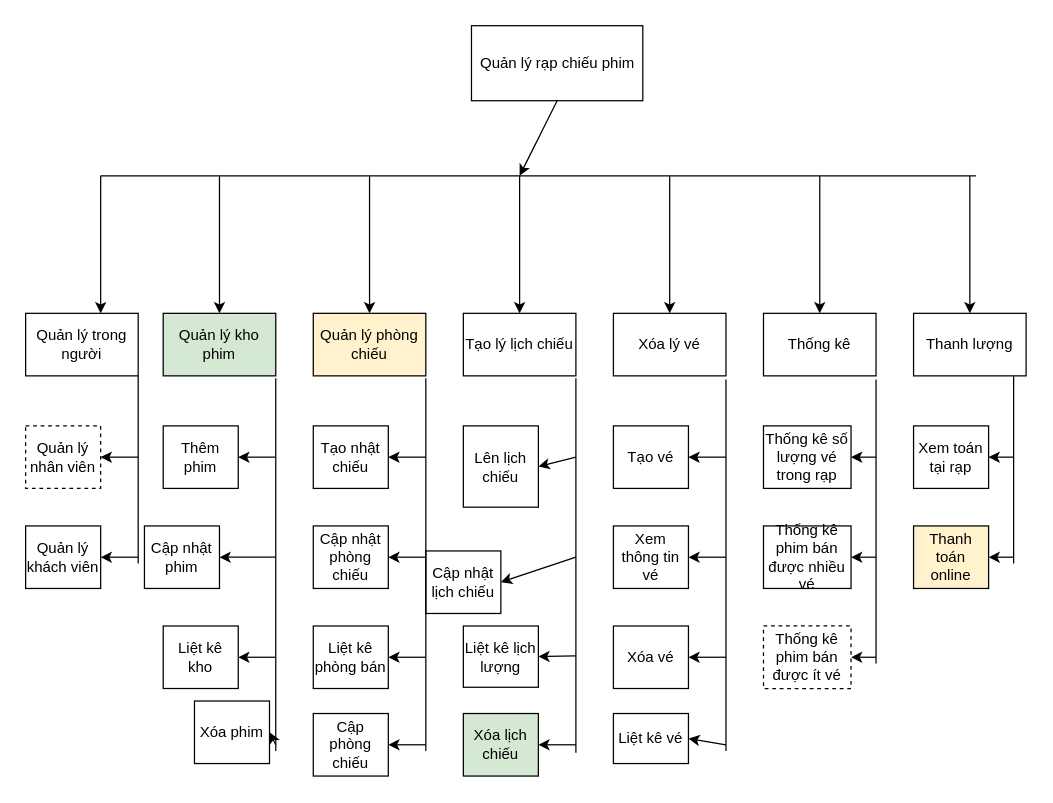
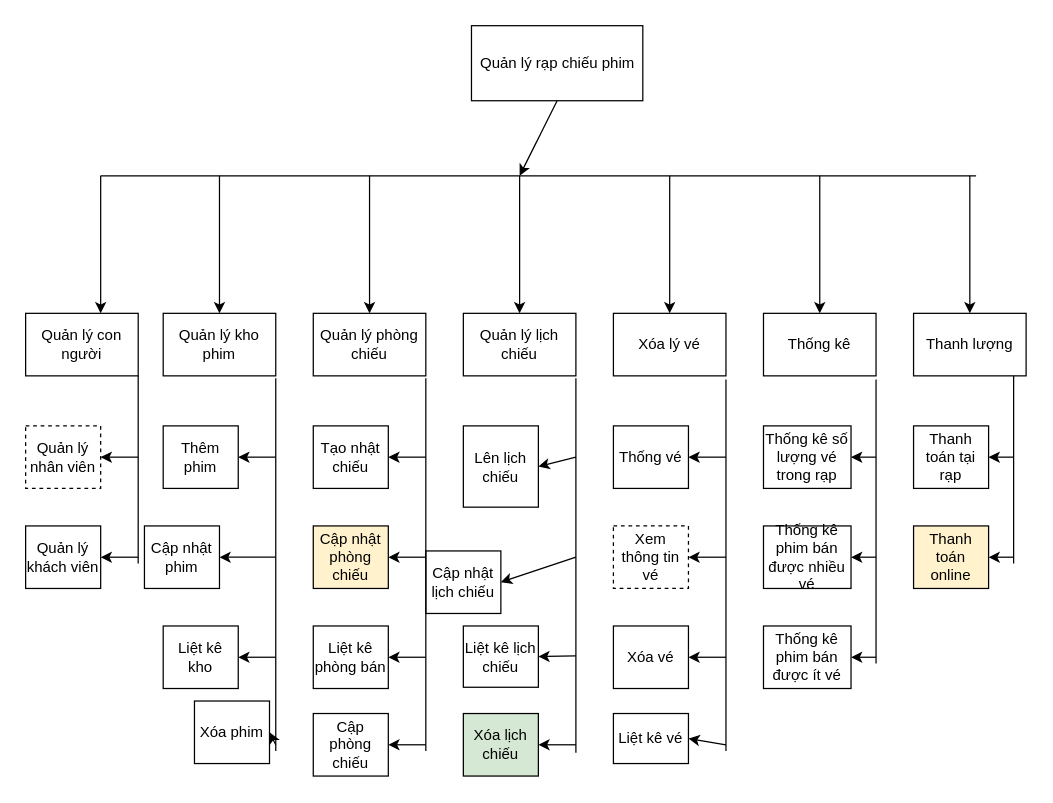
- <mxCell id="5" value="Quản lý trong người" style="rounded=0;whiteSpace=wrap;html=1;" parent="1" vertex="1"><mxGeometry y="250" width="90" height="50" as="geometry" x="20" /></mxCell>
+ <mxCell id="5" value="Quản lý con người" style="rounded=0;whiteSpace=wrap;html=1;" parent="1" vertex="1"><mxGeometry y="250" width="90" height="50" as="geometry" x="20" /></mxCell>
- <mxCell id="6" value="Quản lý kho phim" style="rounded=0;whiteSpace=wrap;html=1;fillColor=#d5e8d4;" parent="1" vertex="1"><mxGeometry x="130" y="250" width="90" height="50" as="geometry" /></mxCell>
+ <mxCell id="6" value="Quản lý kho phim" style="rounded=0;whiteSpace=wrap;html=1;" parent="1" vertex="1"><mxGeometry x="130" y="250" width="90" height="50" as="geometry" /></mxCell>
- <mxCell id="7" value="Quản lý phòng chiếu" style="rounded=0;whiteSpace=wrap;html=1;fillColor=#fff2cc;" parent="1" vertex="1"><mxGeometry x="250" y="250" width="90" height="50" as="geometry" /></mxCell>
+ <mxCell id="7" value="Quản lý phòng chiếu" style="rounded=0;whiteSpace=wrap;html=1;" parent="1" vertex="1"><mxGeometry x="250" y="250" width="90" height="50" as="geometry" /></mxCell>
- <mxCell id="8" value="Tạo lý lịch chiếu" style="rounded=0;whiteSpace=wrap;html=1;" parent="1" vertex="1"><mxGeometry x="370" y="250" width="90" height="50" as="geometry" /></mxCell>
+ <mxCell id="8" value="Quản lý lịch chiếu" style="rounded=0;whiteSpace=wrap;html=1;" parent="1" vertex="1"><mxGeometry x="370" y="250" width="90" height="50" as="geometry" /></mxCell>
- <mxCell id="31" value="Tạo vé" style="rounded=0;whiteSpace=wrap;html=1;" parent="1" vertex="1"><mxGeometry x="490" y="340" width="60" height="50" as="geometry" /></mxCell>
+ <mxCell id="31" value="Thống vé" style="rounded=0;whiteSpace=wrap;html=1;" parent="1" vertex="1"><mxGeometry x="490" y="340" width="60" height="50" as="geometry" /></mxCell>
- <mxCell id="66" value="Xem toán tại rạp" style="rounded=0;whiteSpace=wrap;html=1;" vertex="1" parent="1"><mxGeometry x="730" y="340" width="60" height="50" as="geometry" /></mxCell>
+ <mxCell id="66" value="Thanh toán tại rạp" style="rounded=0;whiteSpace=wrap;html=1;" vertex="1" parent="1"><mxGeometry x="730" y="340" width="60" height="50" as="geometry" /></mxCell>
- <mxCell id="28" value="Cập nhật phòng chiếu" style="rounded=0;whiteSpace=wrap;html=1;" parent="1" vertex="1"><mxGeometry x="250" y="420" width="60" height="50" as="geometry" /></mxCell>
+ <mxCell id="28" value="Cập nhật phòng chiếu" style="rounded=0;whiteSpace=wrap;html=1;fillColor=#fff2cc;" parent="1" vertex="1"><mxGeometry x="250" y="420" width="60" height="50" as="geometry" /></mxCell>
- <mxCell id="32" value="Xem thông tin vé" style="rounded=0;whiteSpace=wrap;html=1;" parent="1" vertex="1"><mxGeometry x="490" y="420" width="60" height="50" as="geometry" /></mxCell>
+ <mxCell id="32" value="Xem thông tin vé" style="rounded=0;whiteSpace=wrap;html=1;dashed=1;" parent="1" vertex="1"><mxGeometry x="490" y="420" width="60" height="50" as="geometry" /></mxCell>
- <mxCell id="60" value="Liệt kê lịch lượng" style="rounded=0;whiteSpace=wrap;html=1;" vertex="1" parent="1"><mxGeometry x="370" y="500" width="60" height="49" as="geometry" /></mxCell>
+ <mxCell id="60" value="Liệt kê lịch chiếu" style="rounded=0;whiteSpace=wrap;html=1;" vertex="1" parent="1"><mxGeometry x="370" y="500" width="60" height="49" as="geometry" /></mxCell>
- <mxCell id="35" value="Thống kê phim bán được ít vé" style="rounded=0;whiteSpace=wrap;html=1;dashed=1;" parent="1" vertex="1"><mxGeometry x="610" y="500" width="70" height="50" as="geometry" /></mxCell>
+ <mxCell id="35" value="Thống kê phim bán được ít vé" style="rounded=0;whiteSpace=wrap;html=1;" parent="1" vertex="1"><mxGeometry x="610" y="500" width="70" height="50" as="geometry" /></mxCell>
